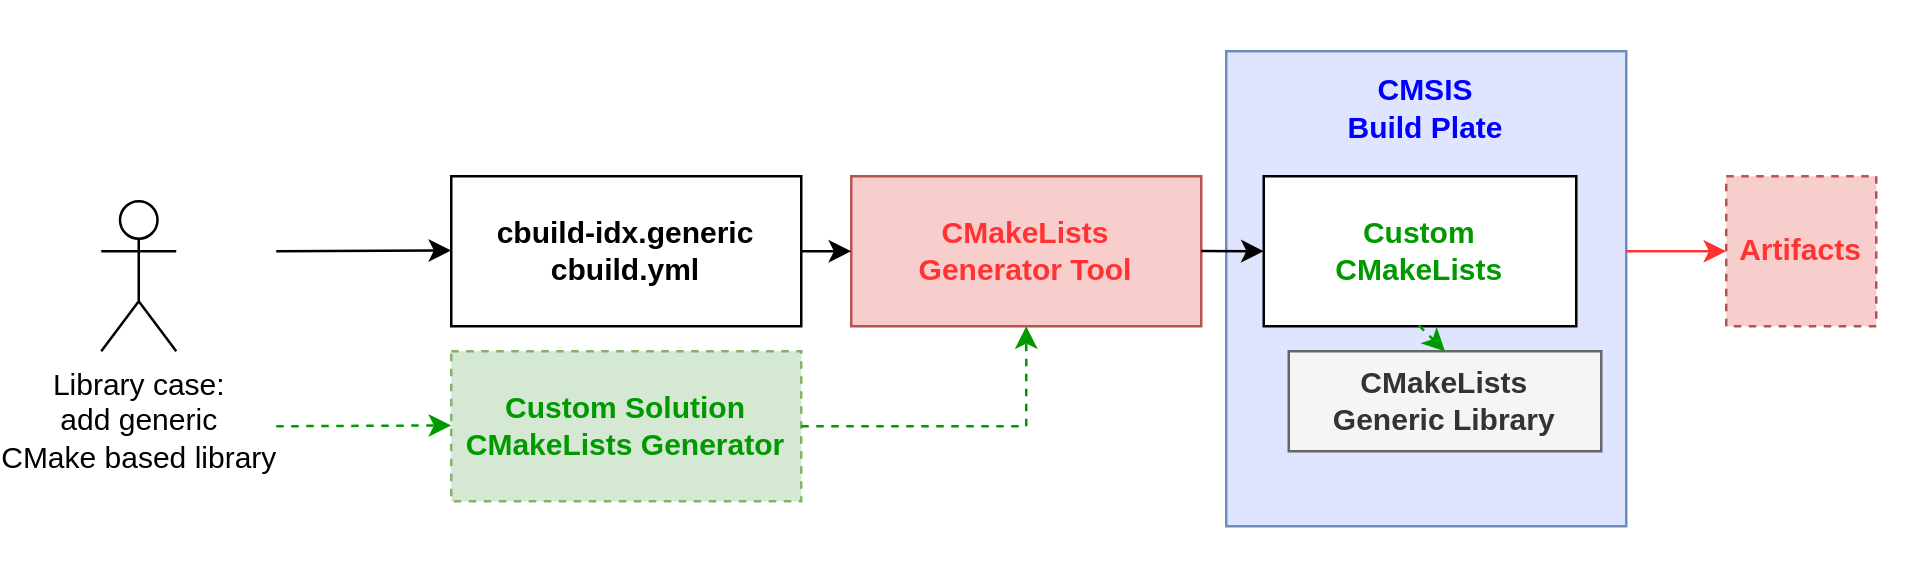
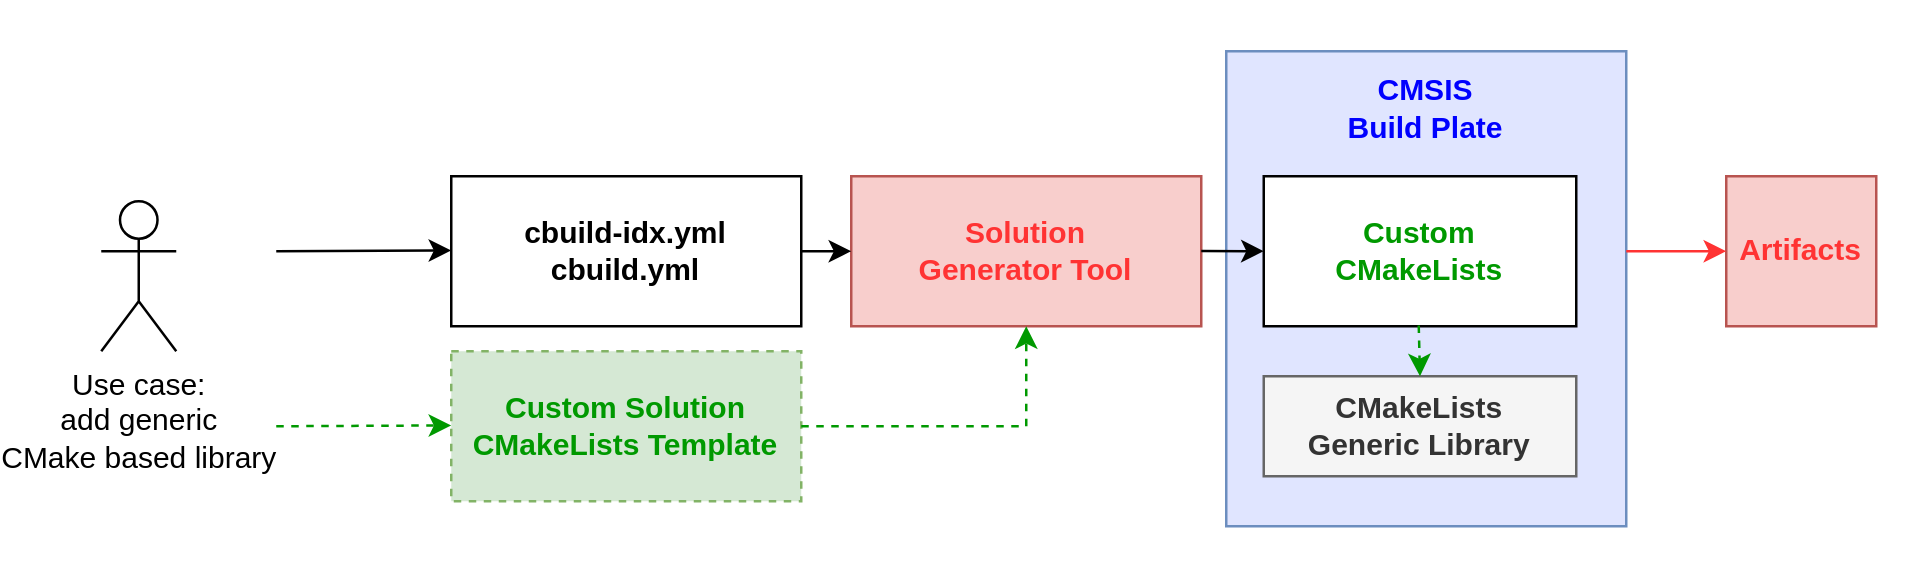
- <mxCell id="4" value="&lt;b&gt;cbuild-idx.generic&lt;br&gt;cbuild.yml&lt;/b&gt;" style="rounded=0;whiteSpace=wrap;html=1;fillStyle=solid;" vertex="1" parent="1"><mxGeometry x="160" y="70" width="140" height="60" as="geometry" /></mxCell>
+ <mxCell id="4" value="&lt;b&gt;cbuild-idx.yml&lt;br&gt;cbuild.yml&lt;/b&gt;" style="rounded=0;whiteSpace=wrap;html=1;fillStyle=solid;" vertex="1" parent="1"><mxGeometry x="160" y="70" width="140" height="60" as="geometry" /></mxCell>
- <mxCell id="5" value="&lt;b&gt;&lt;font color=&quot;#ff3333&quot;&gt;CMakeLists&lt;br&gt;Generator Tool&lt;/font&gt;&lt;br&gt;&lt;/b&gt;" style="rounded=0;whiteSpace=wrap;html=1;fillColor=#f8cecc;strokeColor=#b85450;" vertex="1" parent="1"><mxGeometry x="320" y="70" width="140" height="60" as="geometry" /></mxCell>
+ <mxCell id="5" value="&lt;b&gt;&lt;font color=&quot;#ff3333&quot;&gt;Solution&lt;br&gt;Generator Tool&lt;/font&gt;&lt;br&gt;&lt;/b&gt;" style="rounded=0;whiteSpace=wrap;html=1;fillColor=#f8cecc;strokeColor=#b85450;" vertex="1" parent="1"><mxGeometry x="320" y="70" width="140" height="60" as="geometry" /></mxCell>
- <mxCell id="8" value="&lt;b style=&quot;border-color: var(--border-color);&quot;&gt;&lt;font color=&quot;#ff3333&quot;&gt;Artifacts&lt;/font&gt;&lt;br style=&quot;border-color: var(--border-color);&quot;&gt;&lt;/b&gt;" style="rounded=0;whiteSpace=wrap;html=1;fillColor=#f8cecc;strokeColor=#b85450;dashed=1;" vertex="1" parent="1"><mxGeometry x="670" y="70" width="60" height="60" as="geometry" /></mxCell>
+ <mxCell id="8" value="&lt;b style=&quot;border-color: var(--border-color);&quot;&gt;&lt;font color=&quot;#ff3333&quot;&gt;Artifacts&lt;/font&gt;&lt;br style=&quot;border-color: var(--border-color);&quot;&gt;&lt;/b&gt;" style="rounded=0;whiteSpace=wrap;html=1;fillColor=#f8cecc;strokeColor=#b85450;" vertex="1" parent="1"><mxGeometry x="670" y="70" width="60" height="60" as="geometry" /></mxCell>
- <mxCell id="12" value="&lt;b&gt;CMakeLists&lt;br&gt;Generic Library&lt;br&gt;&lt;/b&gt;" style="rounded=0;whiteSpace=wrap;html=1;fillColor=#f5f5f5;fontColor=#333333;strokeColor=#666666;" vertex="1" parent="1"><mxGeometry x="495" y="140" width="125" height="40" as="geometry" /></mxCell>
+ <mxCell id="12" value="&lt;b&gt;CMakeLists&lt;br&gt;Generic Library&lt;br&gt;&lt;/b&gt;" style="rounded=0;whiteSpace=wrap;html=1;fillColor=#f5f5f5;fontColor=#333333;strokeColor=#666666;" vertex="1" parent="1"><mxGeometry x="485" y="150" width="125" height="40" as="geometry" /></mxCell>
- <mxCell id="2" value="Library case:&lt;br&gt;add generic&lt;br&gt;CMake based library" style="shape=umlActor;verticalLabelPosition=bottom;verticalAlign=top;html=1;outlineConnect=0;" vertex="1" parent="1"><mxGeometry x="20" y="80" width="30" height="60" as="geometry" /></mxCell>
+ <mxCell id="2" value="Use case:&lt;br&gt;add generic&lt;br&gt;CMake based library" style="shape=umlActor;verticalLabelPosition=bottom;verticalAlign=top;html=1;outlineConnect=0;" vertex="1" parent="1"><mxGeometry x="20" y="80" width="30" height="60" as="geometry" /></mxCell>
- <mxCell id="13" value="&lt;font color=&quot;#009900&quot;&gt;&lt;b&gt;Custom Solution CMakeLists Generator&lt;/b&gt;&lt;/font&gt;" style="rounded=0;whiteSpace=wrap;html=1;dashed=1;strokeColor=#82b366;fillColor=#d5e8d4;" vertex="1" parent="1"><mxGeometry x="160" y="140" width="140" height="60" as="geometry" /></mxCell>
+ <mxCell id="13" value="&lt;font color=&quot;#009900&quot;&gt;&lt;b&gt;Custom Solution CMakeLists Template&lt;/b&gt;&lt;/font&gt;" style="rounded=0;whiteSpace=wrap;html=1;dashed=1;strokeColor=#82b366;fillColor=#d5e8d4;" vertex="1" parent="1"><mxGeometry x="160" y="140" width="140" height="60" as="geometry" /></mxCell>
